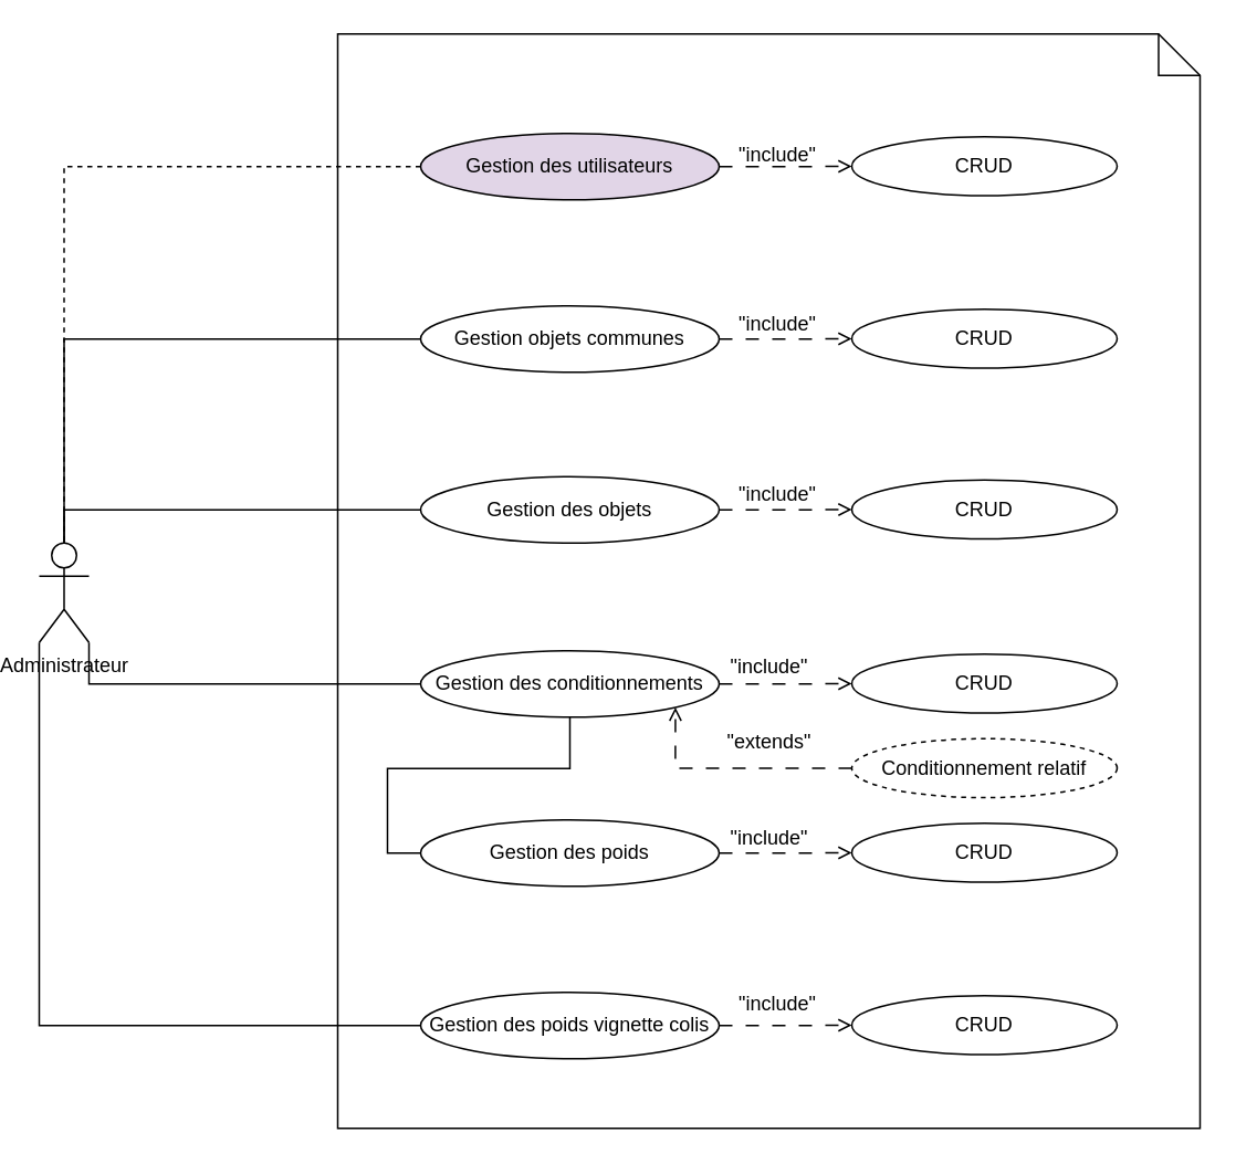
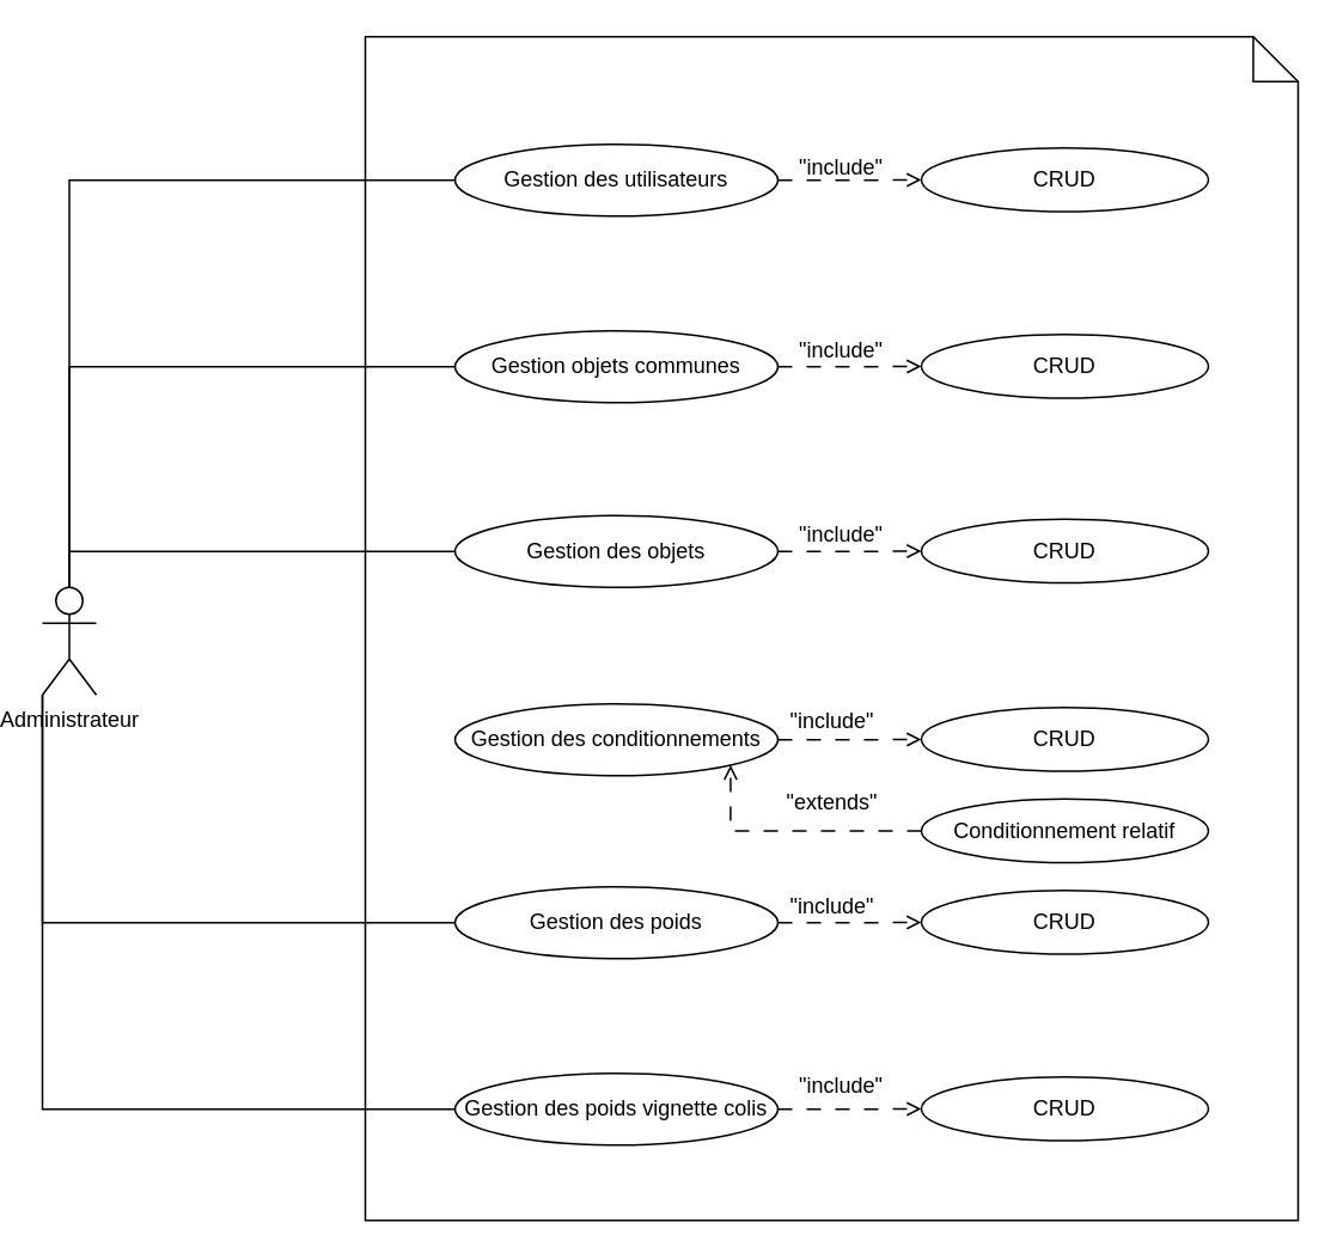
- <mxCell id="26" style="edgeStyle=orthogonalEdgeStyle;rounded=0;orthogonalLoop=1;jettySize=auto;html=1;exitX=0;exitY=0.5;exitDx=0;exitDy=0;entryX=0.5;entryY=0;entryDx=0;entryDy=0;entryPerimeter=0;endArrow=none;endFill=0;dashed=1;" edge="1" parent="1" source="5" target="3"><mxGeometry relative="1" as="geometry" /></mxCell>
+ <mxCell id="26" style="edgeStyle=orthogonalEdgeStyle;rounded=0;orthogonalLoop=1;jettySize=auto;html=1;exitX=0;exitY=0.5;exitDx=0;exitDy=0;entryX=0.5;entryY=0;entryDx=0;entryDy=0;entryPerimeter=0;endArrow=none;endFill=0;" edge="1" parent="1" source="5" target="3"><mxGeometry relative="1" as="geometry" /></mxCell>
- <mxCell id="5" value="Gestion des utilisateurs" style="ellipse;html=1;whiteSpace=wrap;fillColor=#e1d5e7;" vertex="1" parent="1"><mxGeometry x="250" y="80" width="180" height="40" as="geometry" /></mxCell>
+ <mxCell id="5" value="Gestion des utilisateurs" style="ellipse;html=1;whiteSpace=wrap;" vertex="1" parent="1"><mxGeometry x="250" y="80" width="180" height="40" as="geometry" /></mxCell>
- <mxCell id="29" style="edgeStyle=orthogonalEdgeStyle;rounded=0;orthogonalLoop=1;jettySize=auto;html=1;exitX=0;exitY=0.5;exitDx=0;exitDy=0;entryX=1;entryY=1;entryDx=0;entryDy=0;entryPerimeter=0;endArrow=none;endFill=0;" edge="1" parent="1" source="11" target="3"><mxGeometry relative="1" as="geometry" /></mxCell>
- <mxCell id="13" style="edgeStyle=orthogonalEdgeStyle;rounded=0;orthogonalLoop=1;jettySize=auto;html=1;exitX=0;exitY=0.5;exitDx=0;exitDy=0;endArrow=none;endFill=0;" edge="1" parent="1" source="14" target="11"><mxGeometry relative="1" as="geometry"><mxPoint x="-30" y="370" as="targetPoint" /></mxGeometry></mxCell>
+ <mxCell id="13" style="edgeStyle=orthogonalEdgeStyle;rounded=0;orthogonalLoop=1;jettySize=auto;html=1;exitX=0;exitY=0.5;exitDx=0;exitDy=0;endArrow=none;endFill=0;entryX=0;entryY=1;entryDx=0;entryDy=0;entryPerimeter=0;" edge="1" parent="1" source="14" target="3"><mxGeometry relative="1" as="geometry"><mxPoint x="-30" y="370" as="targetPoint" /></mxGeometry></mxCell>
- <mxCell id="25" value="Conditionnement relatif" style="ellipse;html=1;whiteSpace=wrap;dashed=1;" vertex="1" parent="1"><mxGeometry x="510" y="445" width="160" height="35.56" as="geometry" /></mxCell>
+ <mxCell id="25" value="Conditionnement relatif" style="ellipse;html=1;whiteSpace=wrap;" vertex="1" parent="1"><mxGeometry x="510" y="445" width="160" height="35.56" as="geometry" /></mxCell>
